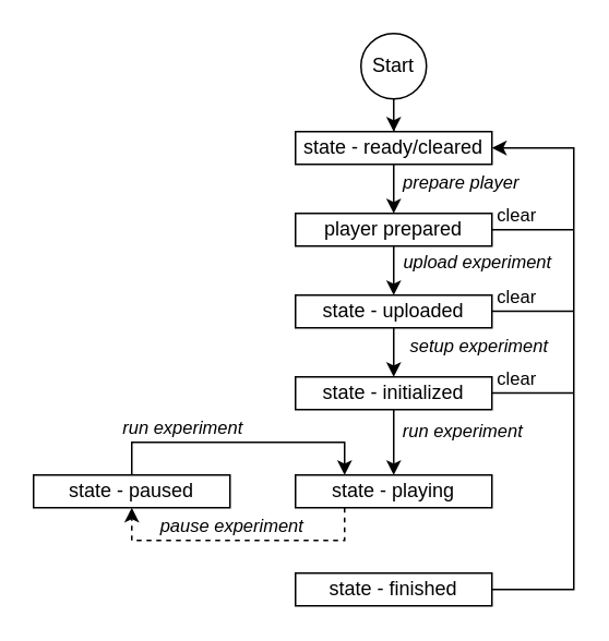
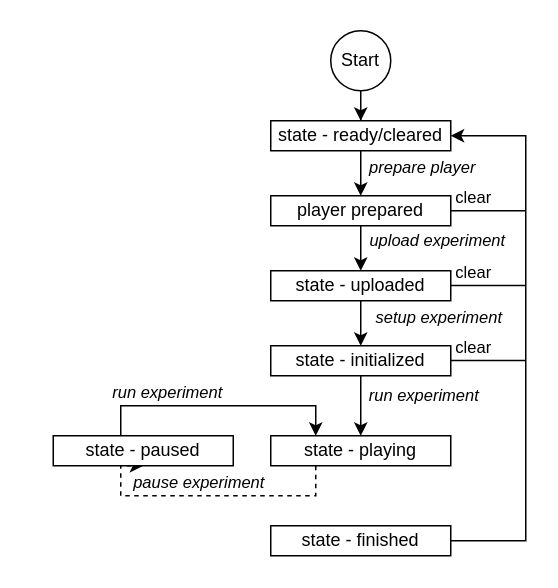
- <mxCell id="21" value="state - paused" style="whiteSpace=wrap;html=1;rounded=0;" vertex="1" parent="1"><mxGeometry x="20" y="290" width="120" height="20" as="geometry" /></mxCell>
+ <mxCell id="21" value="state - paused" style="whiteSpace=wrap;html=1;rounded=0;" vertex="1" parent="1"><mxGeometry x="35" y="290" width="120" height="20" as="geometry" /></mxCell>
